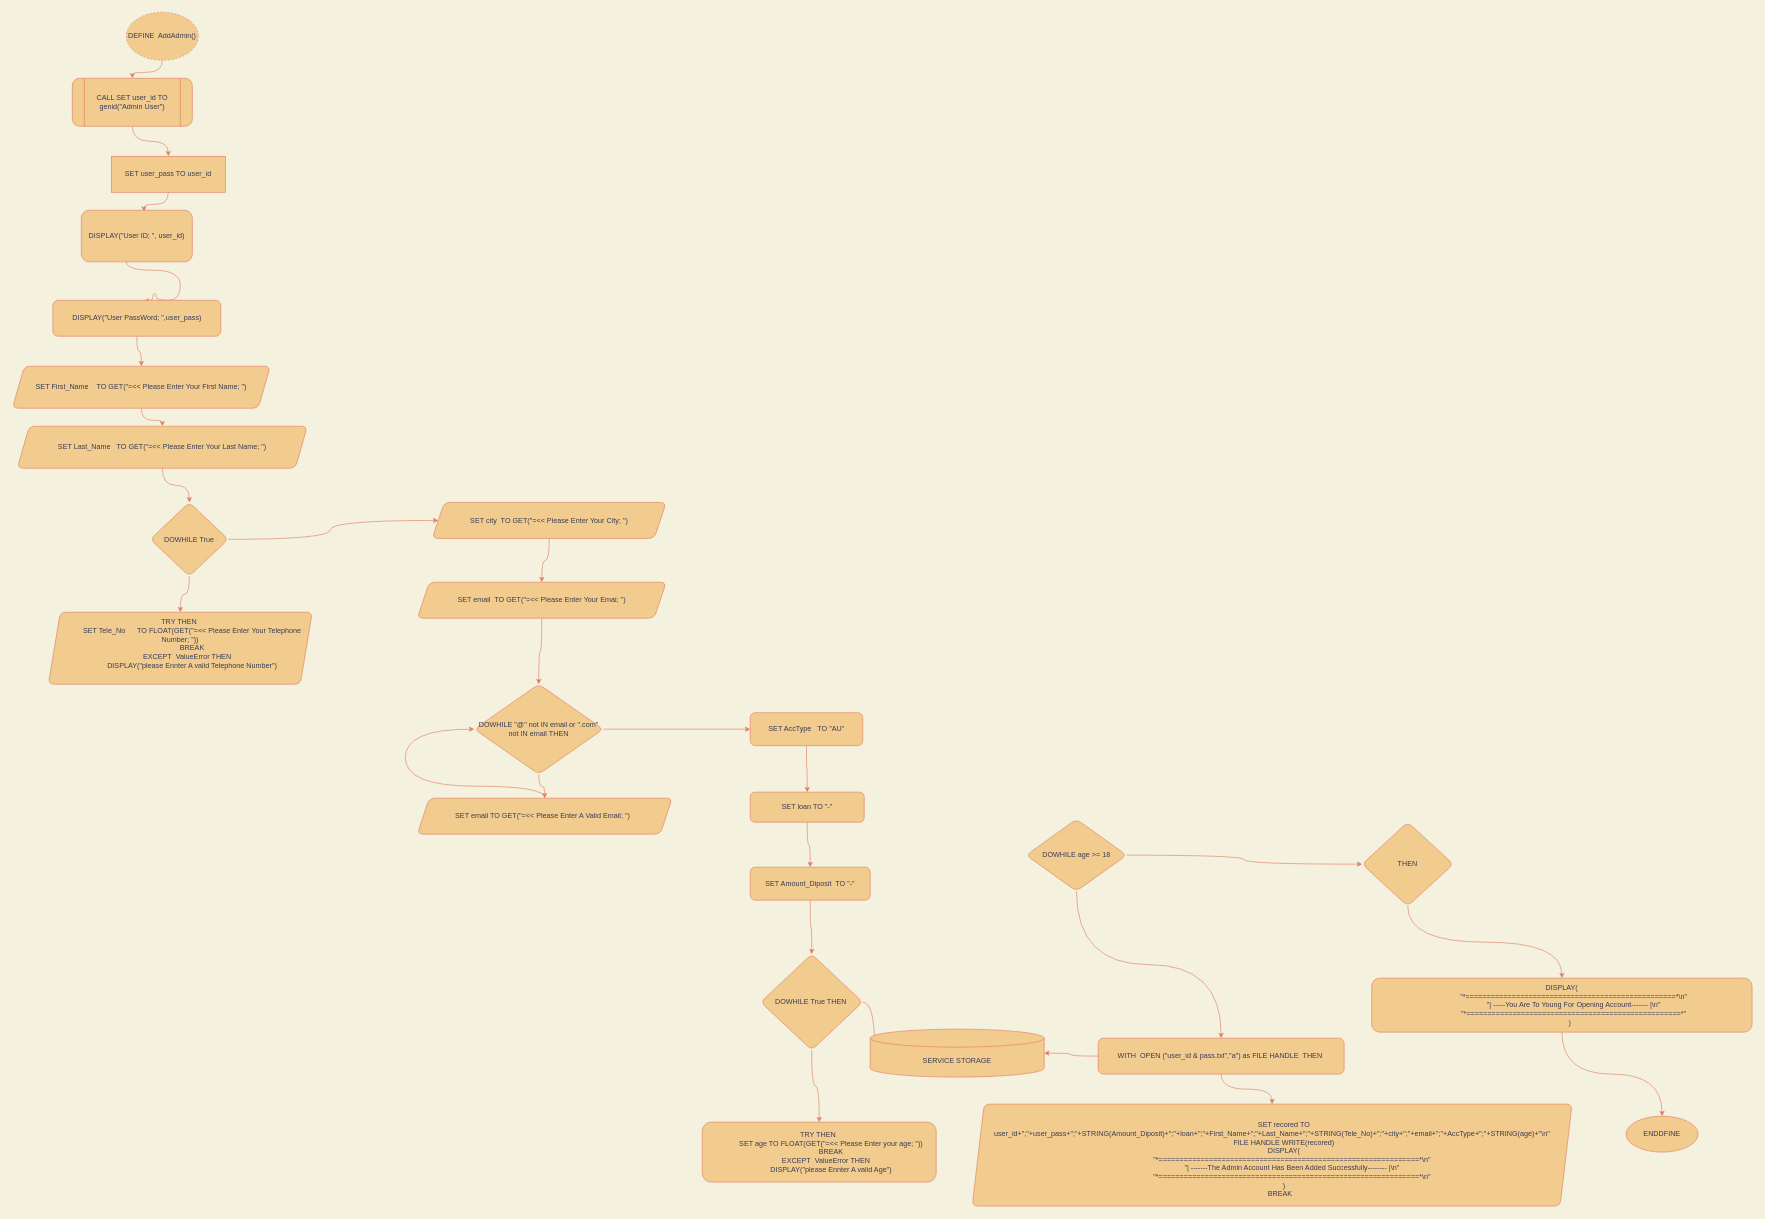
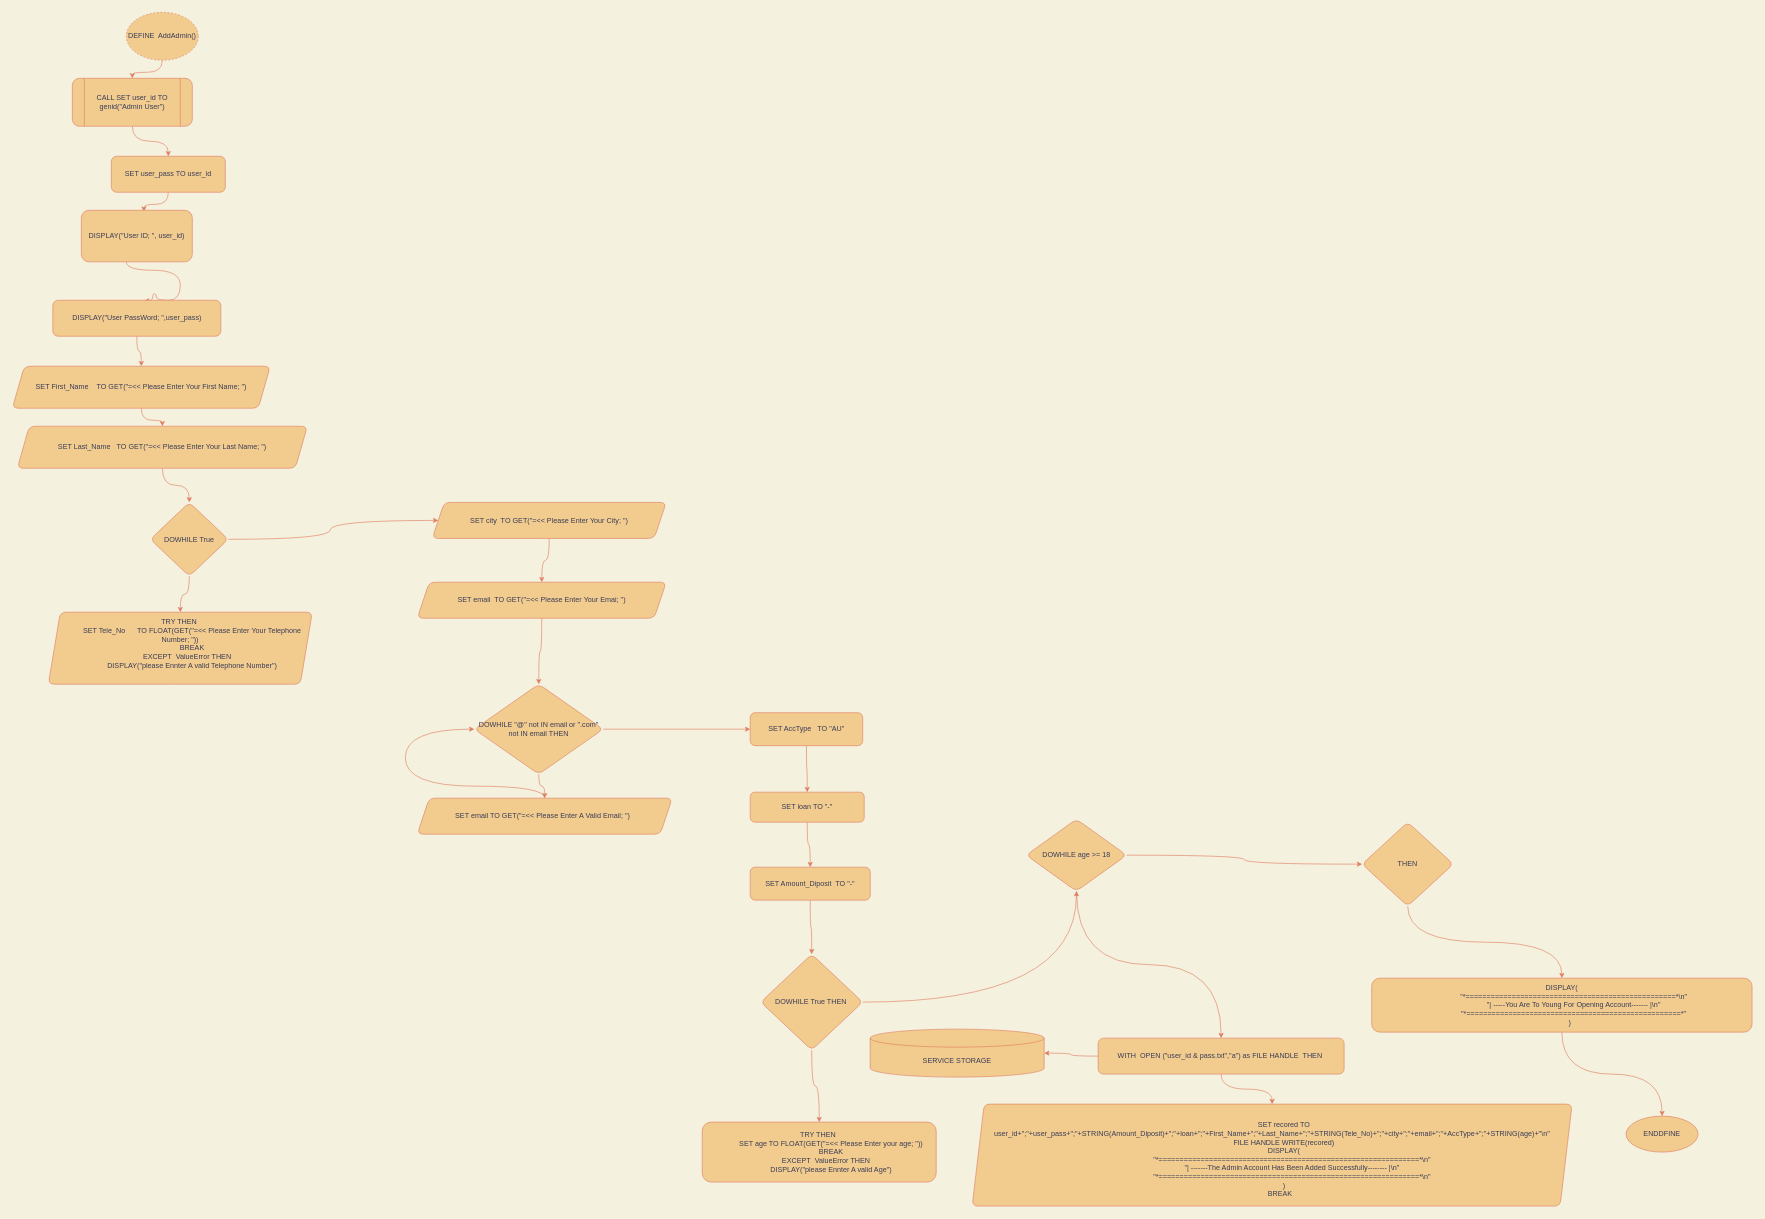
- <mxCell id="6" value="SET user_pass TO user_id" style="whiteSpace=wrap;html=1;fillColor=#F2CC8F;strokeColor=#E07A5F;fontColor=#393C56;rounded=0;" vertex="1" parent="1"><mxGeometry x="185" y="260" width="190" height="60" as="geometry" /></mxCell>
+ <mxCell id="6" value="SET user_pass TO user_id" style="whiteSpace=wrap;html=1;fillColor=#F2CC8F;strokeColor=#E07A5F;fontColor=#393C56;rounded=1;" vertex="1" parent="1"><mxGeometry x="185" y="260" width="190" height="60" as="geometry" /></mxCell>
- <mxCell id="36" value="" style="edgeStyle=orthogonalEdgeStyle;orthogonalLoop=1;jettySize=auto;html=1;labelBackgroundColor=#F4F1DE;strokeColor=#E07A5F;fontColor=#393C56;curved=1;" edge="1" parent="1" source="37" target="51"><mxGeometry relative="1" as="geometry" /></mxCell>
+ <mxCell id="36" value="" style="edgeStyle=orthogonalEdgeStyle;orthogonalLoop=1;jettySize=auto;html=1;labelBackgroundColor=#F4F1DE;strokeColor=#E07A5F;fontColor=#393C56;curved=1;" edge="1" parent="1" source="37" target="41"><mxGeometry relative="1" as="geometry" /></mxCell>
